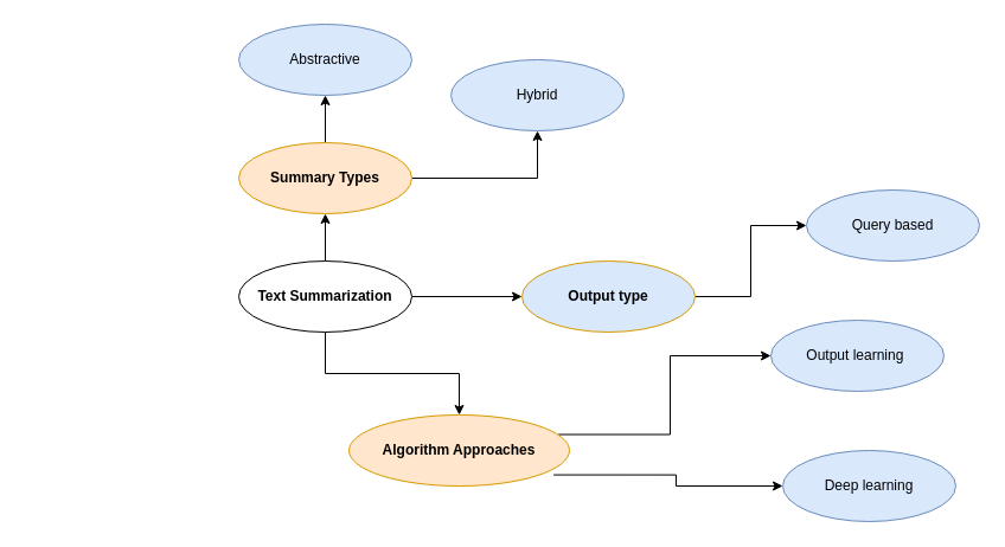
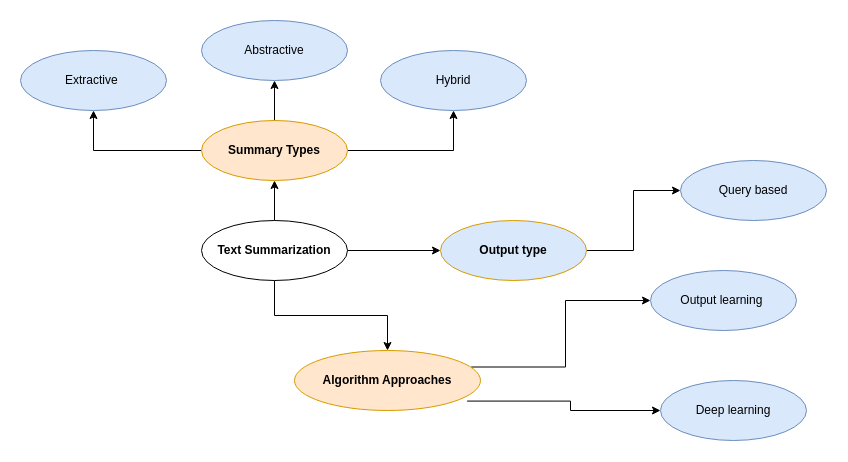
+ <mxCell id="10" value="Extractive&amp;nbsp;" style="ellipse;whiteSpace=wrap;html=1;fillColor=#dae8fc;strokeColor=#6c8ebf;" vertex="1" parent="1"><mxGeometry x="20" y="50" width="146" height="60" as="geometry" /></mxCell>
+ <mxCell id="6" style="edgeStyle=orthogonalEdgeStyle;rounded=0;orthogonalLoop=1;jettySize=auto;html=1;entryX=0.5;entryY=1;entryDx=0;entryDy=0;" edge="1" parent="1" source="9" target="10"><mxGeometry relative="1" as="geometry" /></mxCell>
